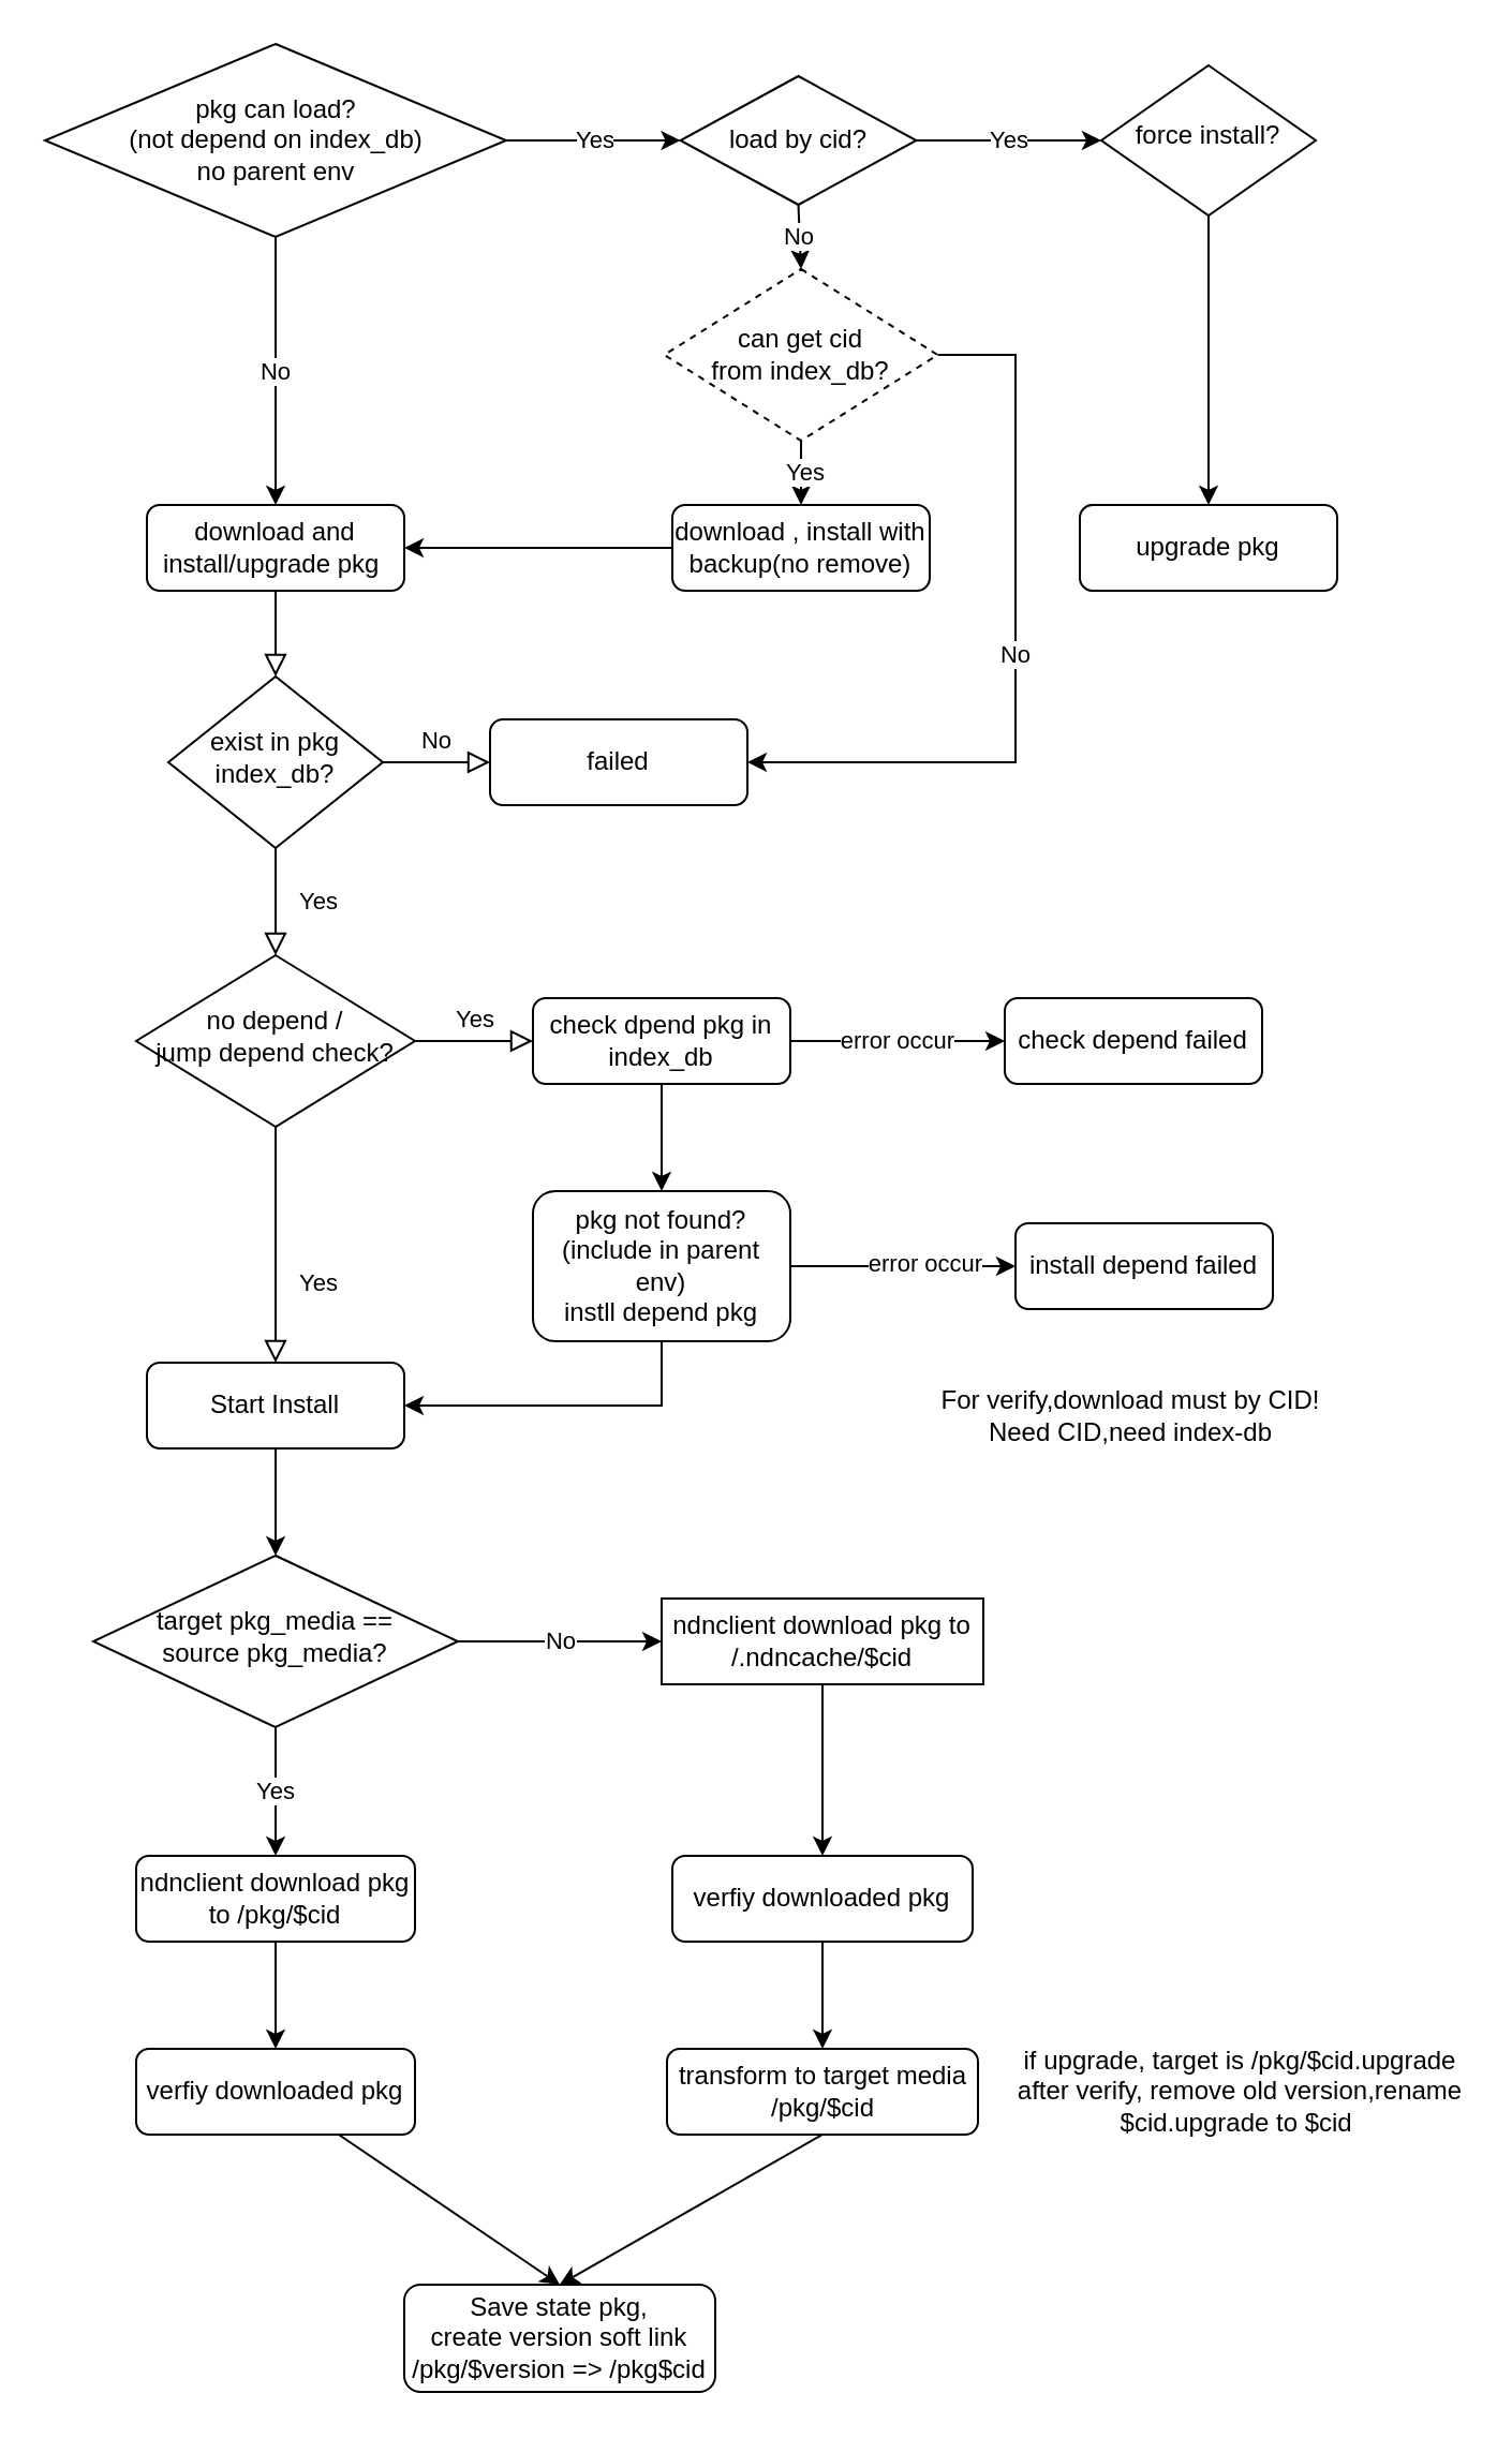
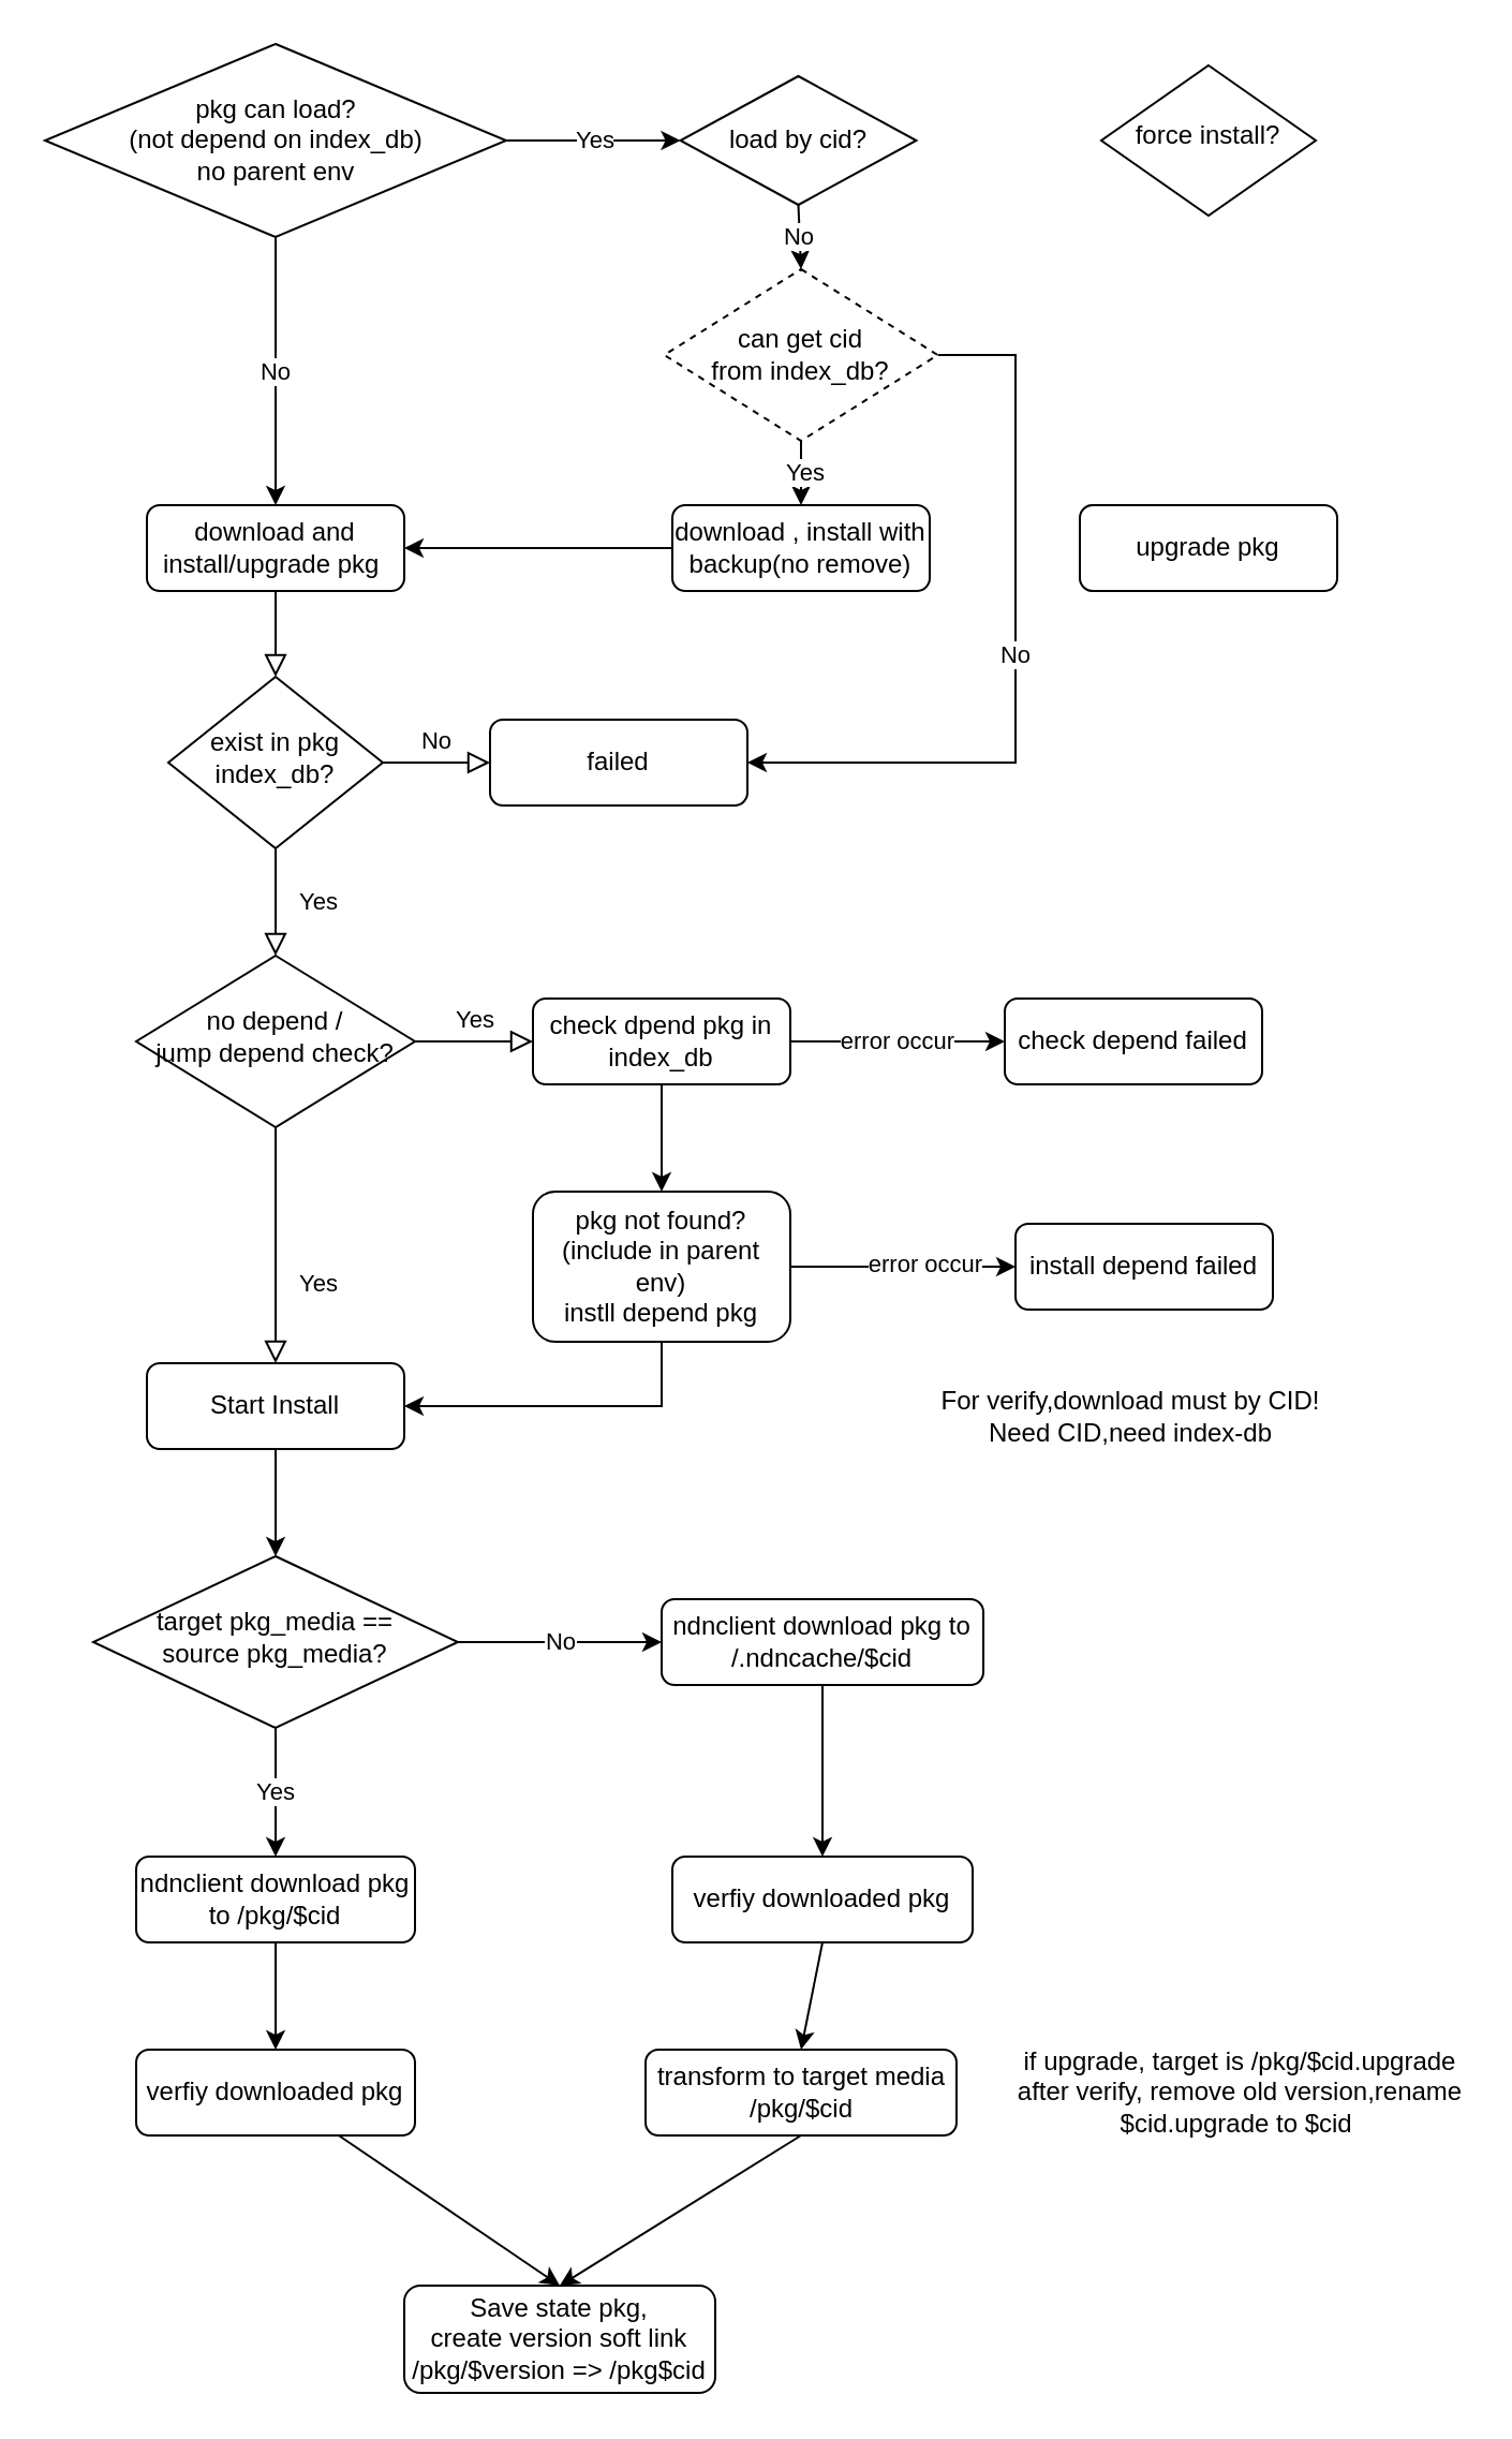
- <mxCell id="43" value="Yes" style="endArrow=classic;html=1;rounded=0;exitX=1;exitY=0.5;exitDx=0;exitDy=0;entryX=0;entryY=0.5;entryDx=0;entryDy=0;" edge="1" parent="1" source="36" target="37"><mxGeometry width="50" height="50" relative="1" as="geometry"><mxPoint x="453" y="65" as="sourcePoint" /><mxPoint x="503" y="15" as="targetPoint" /></mxGeometry></mxCell>
- <mxCell id="44" value="" style="endArrow=classic;html=1;rounded=0;exitX=0.5;exitY=1;exitDx=0;exitDy=0;entryX=0.5;entryY=0;entryDx=0;entryDy=0;" edge="1" parent="1" source="37" target="38"><mxGeometry width="50" height="50" relative="1" as="geometry"><mxPoint x="513" y="335" as="sourcePoint" /><mxPoint x="563" y="285" as="targetPoint" /></mxGeometry></mxCell>
- <mxCell id="23" value="ndnclient download pkg to /.ndncache/$cid" style="whiteSpace=wrap;html=1;fontSize=12;glass=0;strokeWidth=1;shadow=0;rounded=0;" vertex="1" parent="1"><mxGeometry x="308" y="745" width="150" height="40" as="geometry" /></mxCell>
+ <mxCell id="23" value="ndnclient download pkg to /.ndncache/$cid" style="rounded=1;whiteSpace=wrap;html=1;fontSize=12;glass=0;strokeWidth=1;shadow=0;" vertex="1" parent="1"><mxGeometry x="308" y="745" width="150" height="40" as="geometry" /></mxCell>
- <mxCell id="27" value="transform to target media&lt;br&gt;/pkg/$cid" style="rounded=1;whiteSpace=wrap;html=1;fontSize=12;glass=0;strokeWidth=1;shadow=0;" vertex="1" parent="1"><mxGeometry x="310.5" y="955" width="145" height="40" as="geometry" /></mxCell>
+ <mxCell id="27" value="transform to target media&lt;br&gt;/pkg/$cid" style="rounded=1;whiteSpace=wrap;html=1;fontSize=12;glass=0;strokeWidth=1;shadow=0;" vertex="1" parent="1"><mxGeometry x="300.5" y="955" width="145" height="40" as="geometry" /></mxCell>
